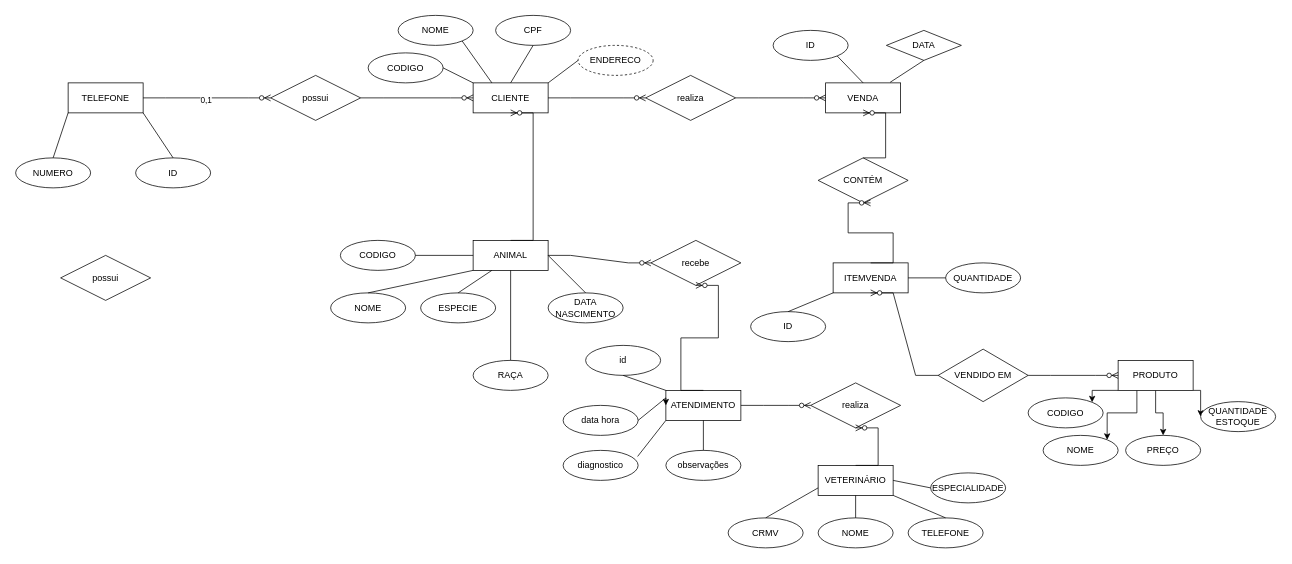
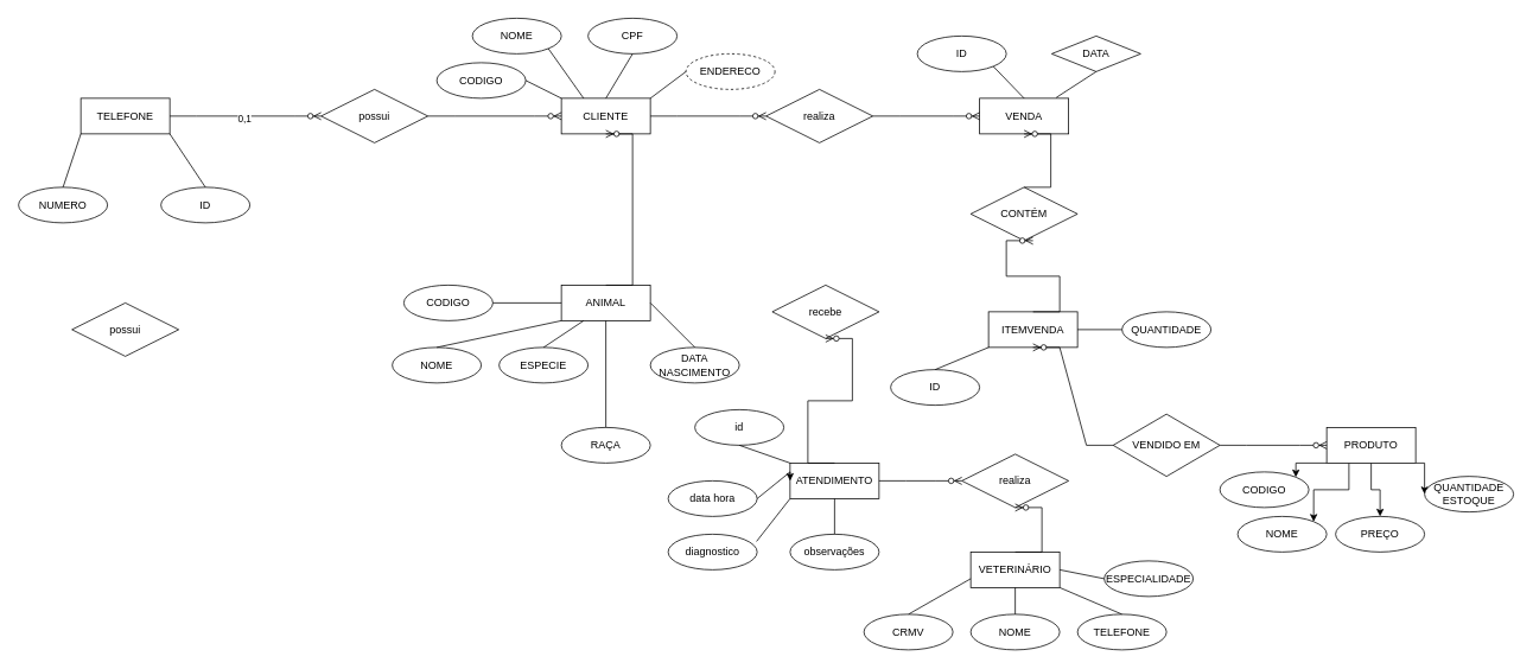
- <mxCell id="33" value="" style="edgeStyle=entityRelationEdgeStyle;fontSize=12;html=1;endArrow=ERzeroToMany;endFill=1;rounded=0;exitX=1;exitY=0.5;exitDx=0;exitDy=0;entryX=0;entryY=0.5;entryDx=0;entryDy=0;" edge="1" parent="1" source="3" target="32"><mxGeometry width="100" height="100" relative="1" as="geometry"><mxPoint x="530" y="340" as="sourcePoint" /><mxPoint x="630" y="240" as="targetPoint" /></mxGeometry></mxCell>
